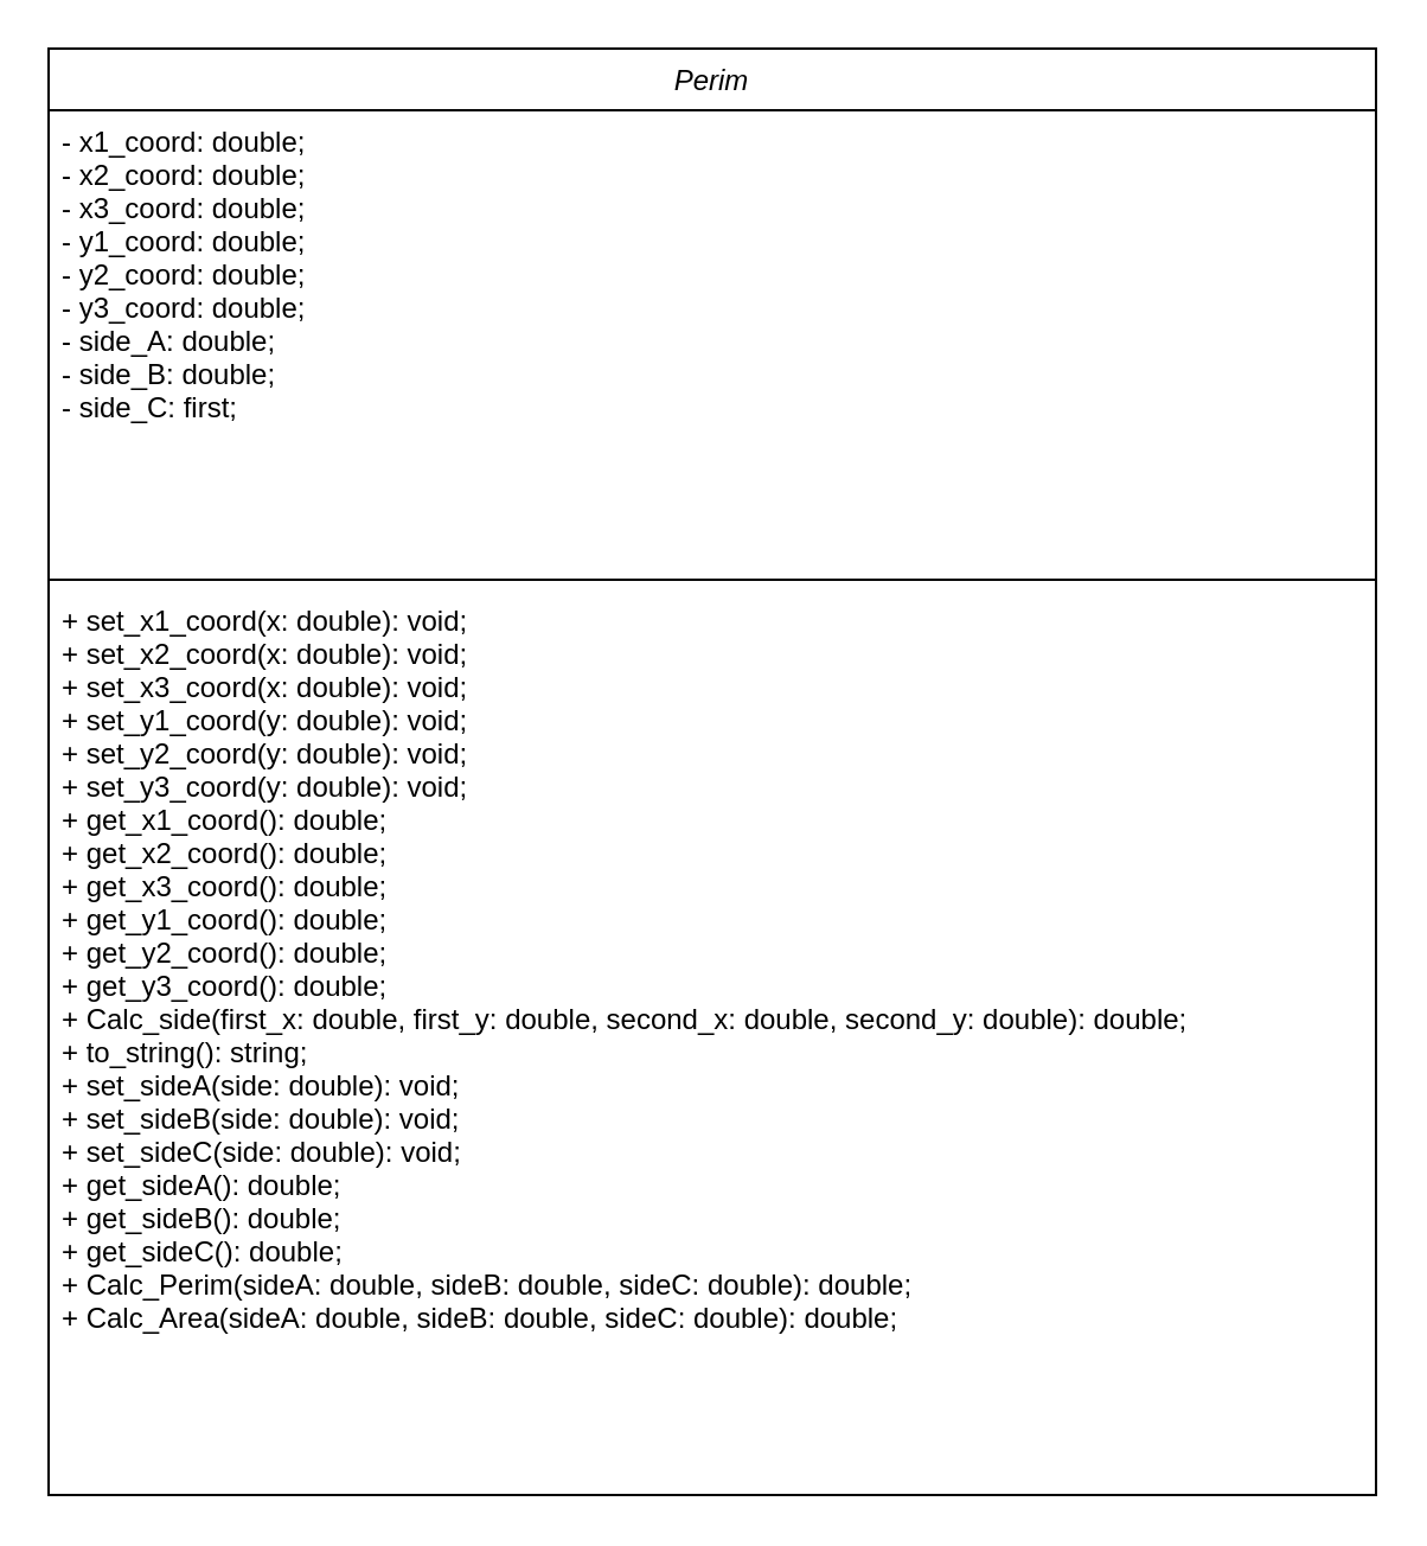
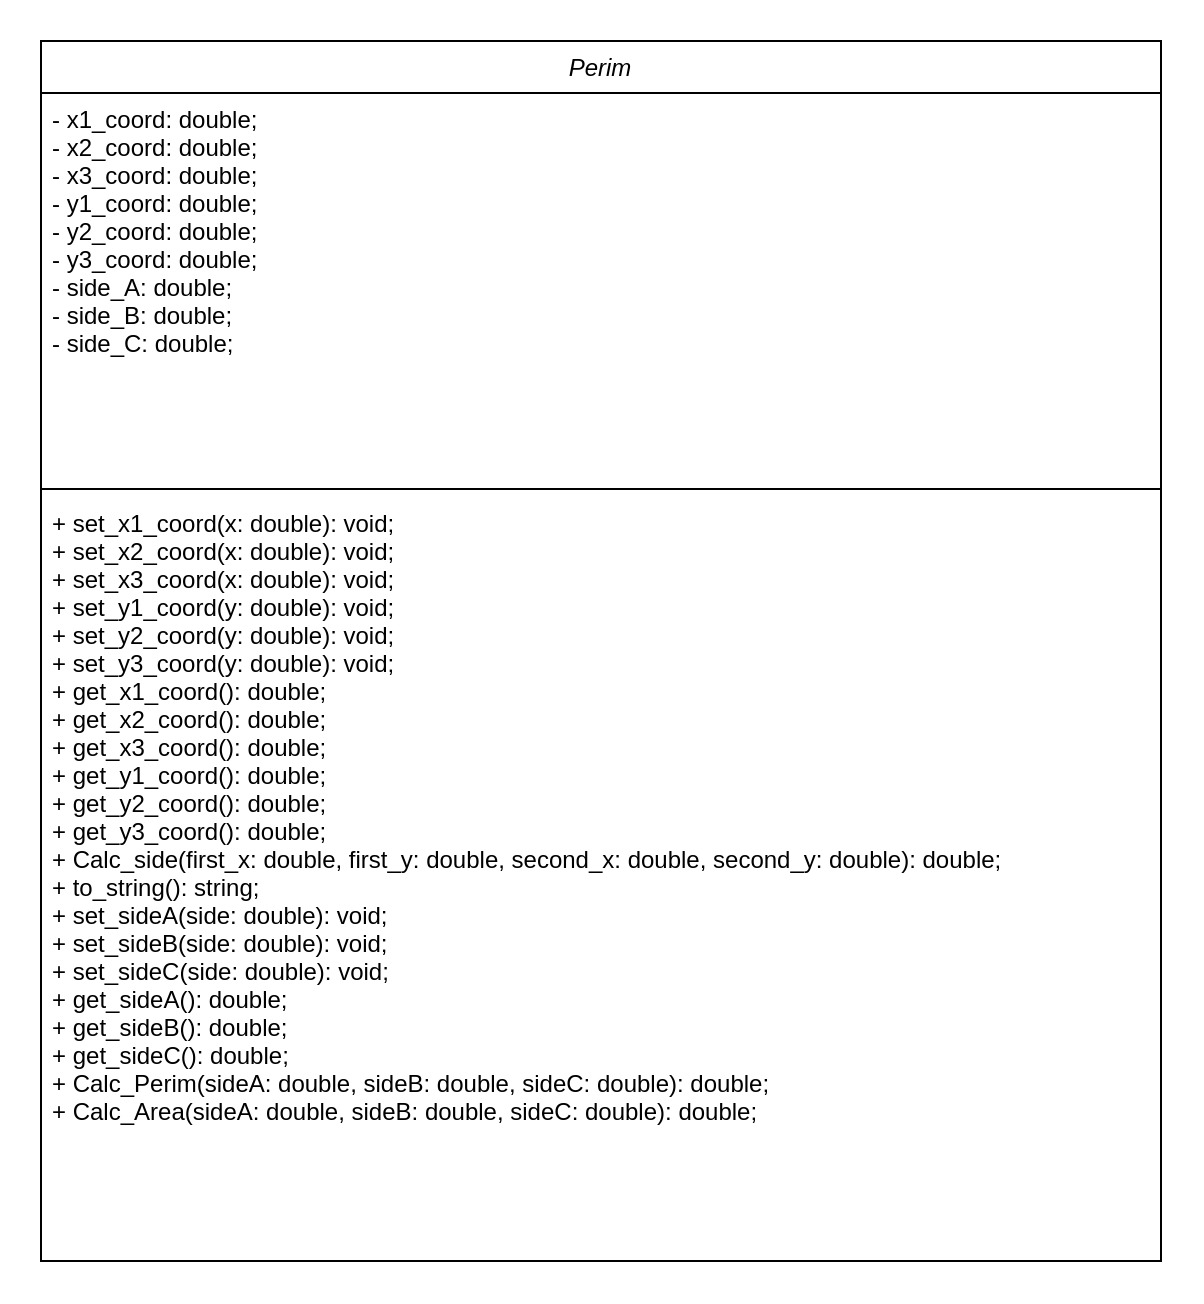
- <mxCell id="3" value="- x1_coord: double;&#10;- x2_coord: double;&#10;- x3_coord: double;&#10;- y1_coord: double;&#10;- y2_coord: double;&#10;- y3_coord: double;&#10;- side_A: double;&#10;- side_B: double;&#10;- side_C: first;" style="text;align=left;verticalAlign=top;spacingLeft=4;spacingRight=4;overflow=hidden;rotatable=0;points=[[0,0.5],[1,0.5]];portConstraint=eastwest;rounded=0;shadow=0;html=0;" parent="2" vertex="1"><mxGeometry y="26" width="560" height="194" as="geometry" /></mxCell>
+ <mxCell id="3" value="- x1_coord: double;&#10;- x2_coord: double;&#10;- x3_coord: double;&#10;- y1_coord: double;&#10;- y2_coord: double;&#10;- y3_coord: double;&#10;- side_A: double;&#10;- side_B: double;&#10;- side_C: double;" style="text;align=left;verticalAlign=top;spacingLeft=4;spacingRight=4;overflow=hidden;rotatable=0;points=[[0,0.5],[1,0.5]];portConstraint=eastwest;rounded=0;shadow=0;html=0;" parent="2" vertex="1"><mxGeometry y="26" width="560" height="194" as="geometry" /></mxCell>
